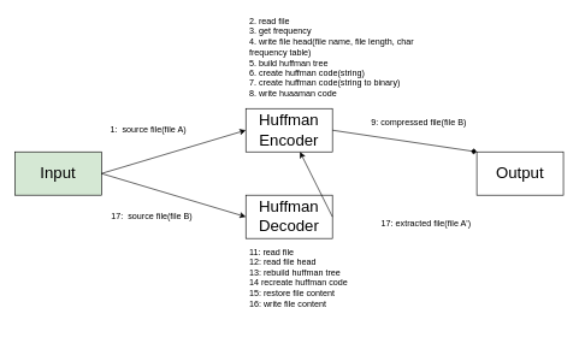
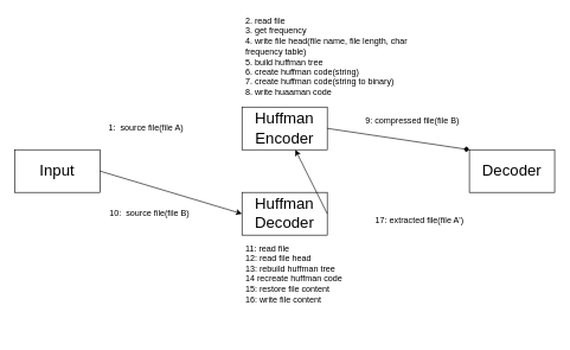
- <mxCell id="6" value="" style="endArrow=classic;html=1;exitX=1;exitY=0.5;exitDx=0;exitDy=0;entryX=0;entryY=0.5;entryDx=0;entryDy=0;" edge="1" parent="1" source="3" target="2"><mxGeometry width="50" height="50" relative="1" as="geometry"><mxPoint x="520" y="260" as="sourcePoint" /><mxPoint x="570" y="210" as="targetPoint" /></mxGeometry></mxCell>
- <mxCell id="3" value="&lt;font style=&quot;font-size: 22px&quot;&gt;Input&lt;/font&gt;" style="rounded=0;whiteSpace=wrap;html=1;fillColor=#d5e8d4;" vertex="1" parent="1"><mxGeometry x="20" y="210" width="120" height="60" as="geometry" /></mxCell>
+ <mxCell id="3" value="&lt;font style=&quot;font-size: 22px&quot;&gt;Input&lt;/font&gt;" style="rounded=0;whiteSpace=wrap;html=1;" vertex="1" parent="1"><mxGeometry x="20" y="210" width="120" height="60" as="geometry" /></mxCell>
- <mxCell id="5" value="&lt;font style=&quot;font-size: 22px&quot;&gt;Output&lt;/font&gt;" style="rounded=0;whiteSpace=wrap;html=1;" vertex="1" parent="1"><mxGeometry x="660" y="210" width="120" height="60" as="geometry" /></mxCell>
+ <mxCell id="5" value="&lt;font style=&quot;font-size: 22px&quot;&gt;Decoder&lt;/font&gt;" style="rounded=0;whiteSpace=wrap;html=1;" vertex="1" parent="1"><mxGeometry x="660" y="210" width="120" height="60" as="geometry" /></mxCell>
- <mxCell id="12" value="17:&amp;nbsp; source file(file B)" style="text;html=1;strokeColor=none;fillColor=none;align=center;verticalAlign=middle;whiteSpace=wrap;rounded=0;" vertex="1" parent="1"><mxGeometry x="150" y="290" width="120" height="20" as="geometry" /></mxCell>
+ <mxCell id="12" value="10:&amp;nbsp; source file(file B)" style="text;html=1;strokeColor=none;fillColor=none;align=center;verticalAlign=middle;whiteSpace=wrap;rounded=0;" vertex="1" parent="1"><mxGeometry x="150" y="290" width="120" height="20" as="geometry" /></mxCell>
